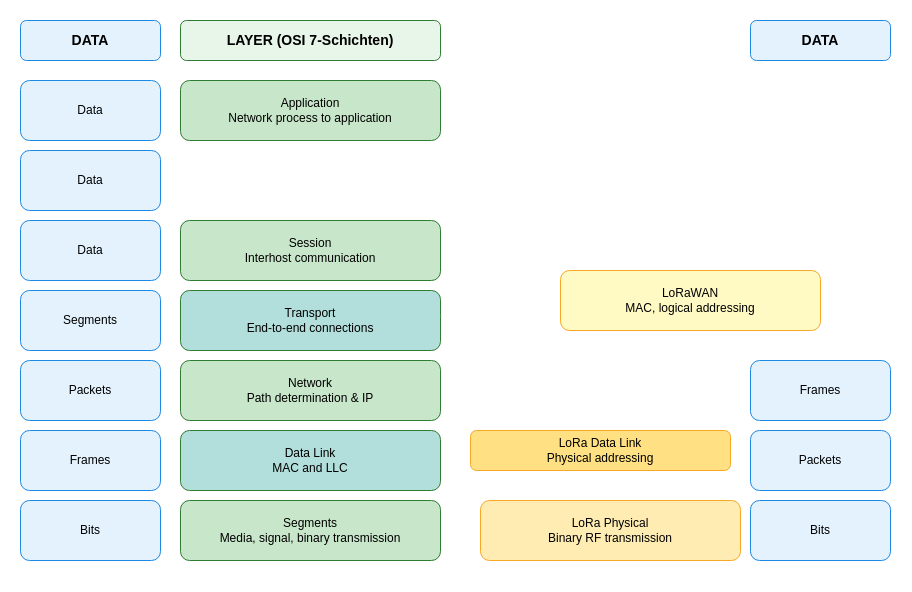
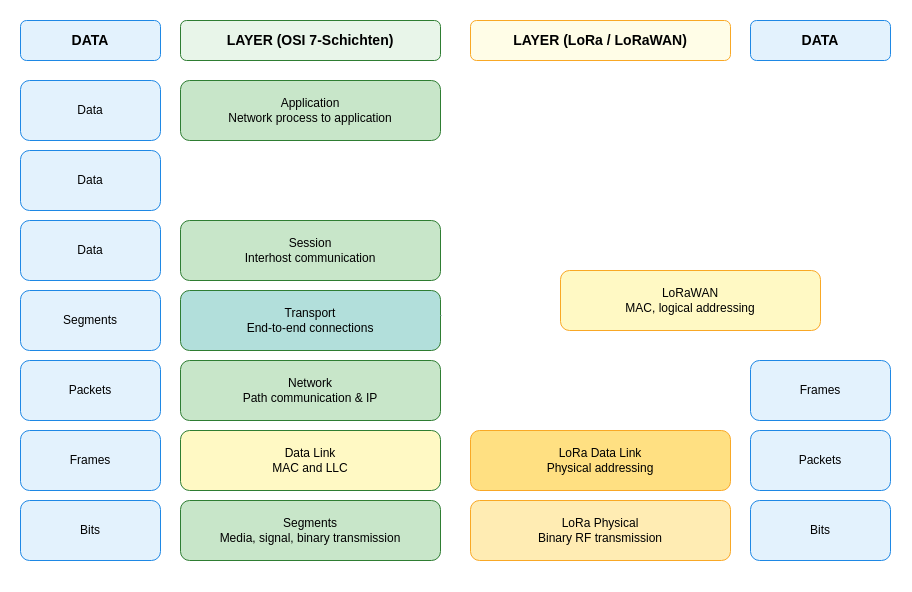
+ <mxCell id="4" value="LAYER (LoRa / LoRaWAN)" style="rounded=1;whiteSpace=wrap;html=1;fillColor=#FFFDE7;strokeColor=#F9A825;fontSize=14;fontStyle=1;align=center;verticalAlign=middle" parent="1" vertex="1"><mxGeometry x="470" y="20" width="260" height="40" as="geometry" /></mxCell>
- <mxCell id="13" value="Network&#10;Path determination &amp; IP" style="rounded=1;whiteSpace=wrap;html=1;fillColor=#C8E6C9;strokeColor=#2E7D32;fontSize=12;align=center;verticalAlign=middle" parent="1" vertex="1"><mxGeometry x="180" y="360" width="260" height="60" as="geometry" /></mxCell>
+ <mxCell id="13" value="Network&#10;Path communication &amp; IP" style="rounded=1;whiteSpace=wrap;html=1;fillColor=#C8E6C9;strokeColor=#2E7D32;fontSize=12;align=center;verticalAlign=middle" parent="1" vertex="1"><mxGeometry x="180" y="360" width="260" height="60" as="geometry" /></mxCell>
- <mxCell id="22" value="LoRa Data Link&#10;Physical addressing" style="rounded=1;whiteSpace=wrap;html=1;fillColor=#FFE082;strokeColor=#F9A825;fontSize=12;align=center;verticalAlign=middle" parent="1" vertex="1"><mxGeometry x="470" y="430" width="260" height="40" as="geometry" /></mxCell>
+ <mxCell id="22" value="LoRa Data Link&#10;Physical addressing" style="rounded=1;whiteSpace=wrap;html=1;fillColor=#FFE082;strokeColor=#F9A825;fontSize=12;align=center;verticalAlign=middle" parent="1" vertex="1"><mxGeometry x="470" y="430" width="260" height="60" as="geometry" /></mxCell>
- <mxCell id="15" value="Data Link&#10;MAC and LLC" style="rounded=1;whiteSpace=wrap;html=1;fillColor=#B2DFDB;strokeColor=#2E7D32;fontSize=12;align=center;verticalAlign=middle" parent="1" vertex="1"><mxGeometry x="180" y="430" width="260" height="60" as="geometry" /></mxCell>
+ <mxCell id="15" value="Data Link&#10;MAC and LLC" style="rounded=1;whiteSpace=wrap;html=1;fillColor=#fff9c4;strokeColor=#2E7D32;fontSize=12;align=center;verticalAlign=middle;" parent="1" vertex="1"><mxGeometry x="180" y="430" width="260" height="60" as="geometry" /></mxCell>
- <mxCell id="24" value="LoRa Physical&#10;Binary RF transmission" style="rounded=1;whiteSpace=wrap;html=1;fillColor=#FFECB3;strokeColor=#F9A825;fontSize=12;align=center;verticalAlign=middle" parent="1" vertex="1"><mxGeometry x="480" y="500" width="260" height="60" as="geometry" /></mxCell>
+ <mxCell id="24" value="LoRa Physical&#10;Binary RF transmission" style="rounded=1;whiteSpace=wrap;html=1;fillColor=#FFECB3;strokeColor=#F9A825;fontSize=12;align=center;verticalAlign=middle" parent="1" vertex="1"><mxGeometry x="470" y="500" width="260" height="60" as="geometry" /></mxCell>
